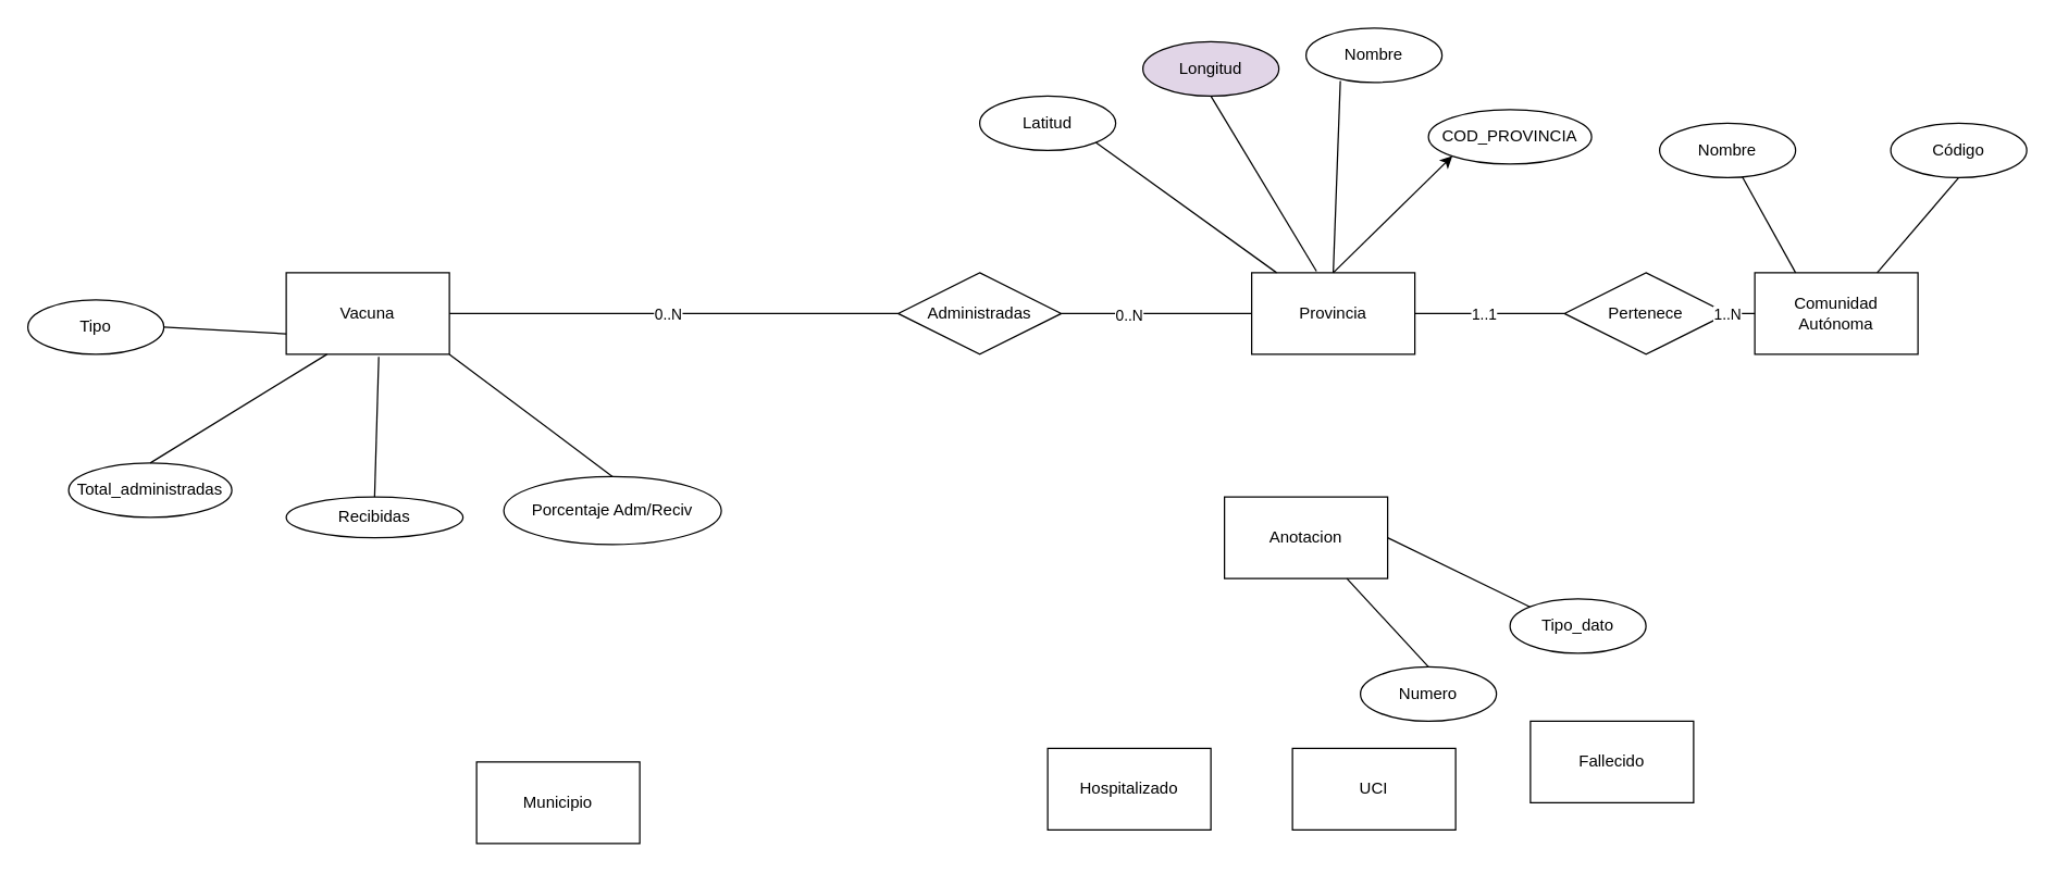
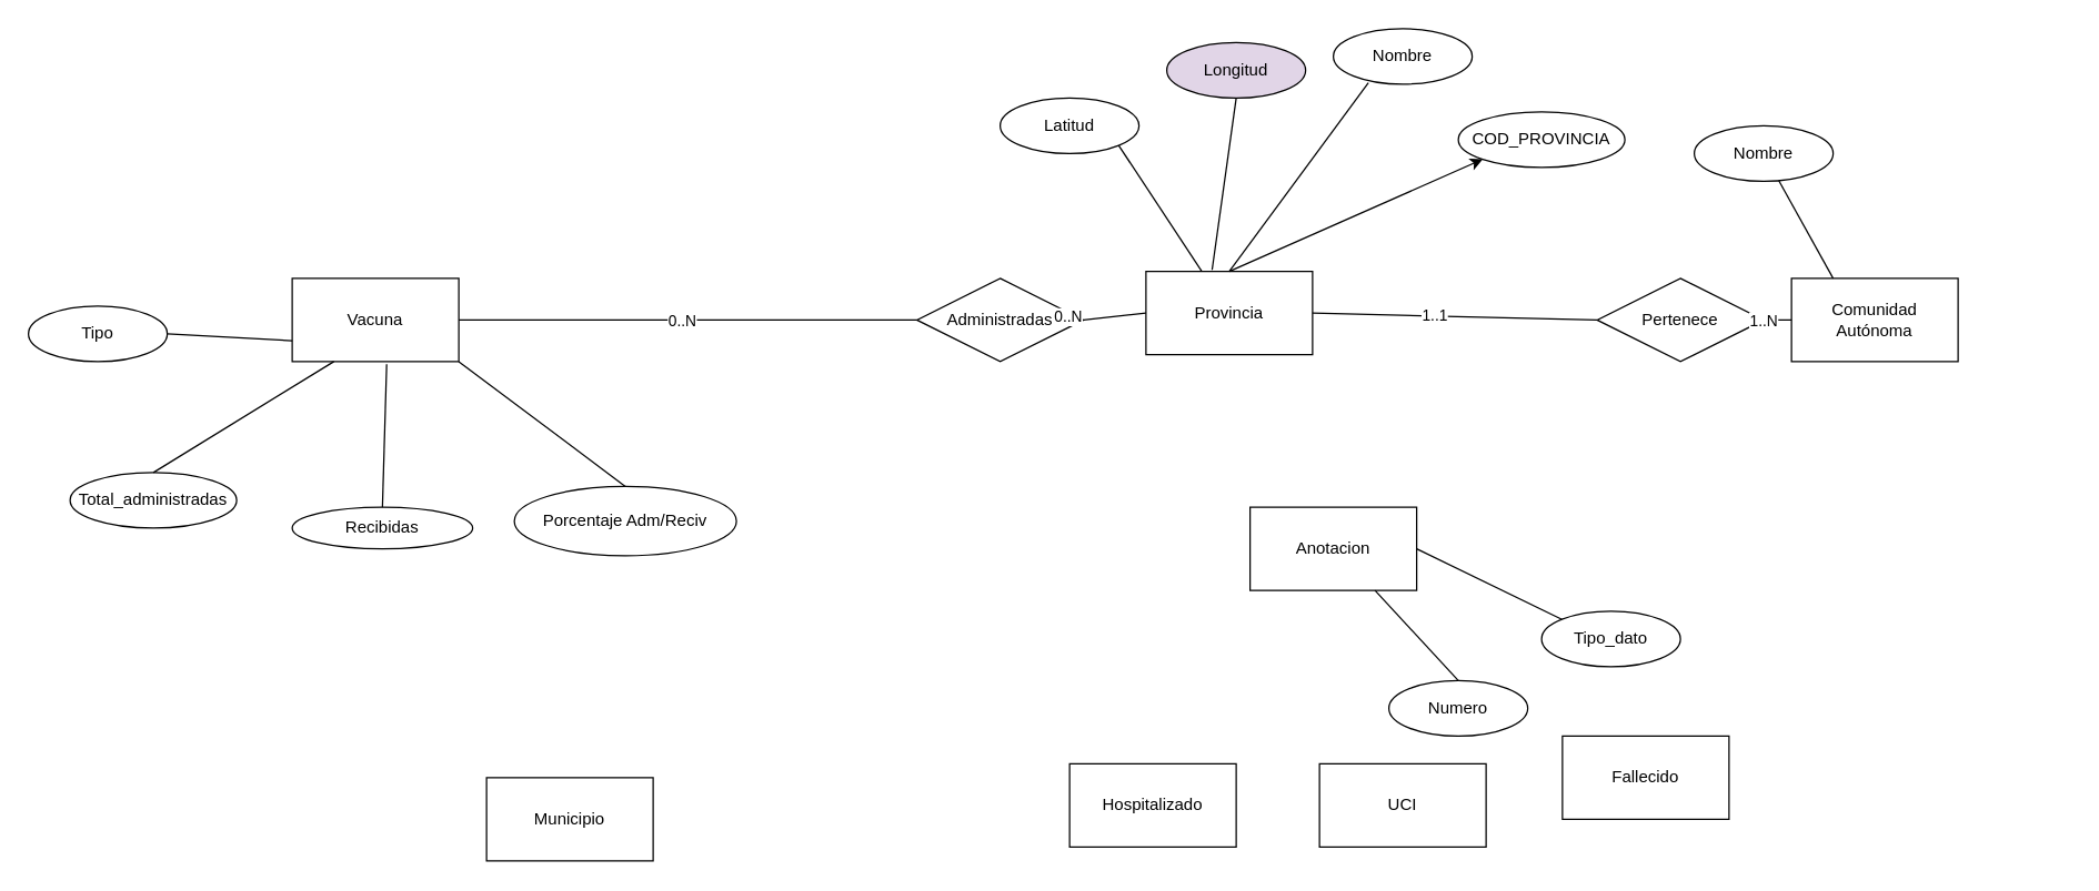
- <mxCell id="10" value="Código" style="ellipse;whiteSpace=wrap;html=1;" parent="1" vertex="1"><mxGeometry x="1390" y="90" width="100" height="40" as="geometry" /></mxCell>
- <mxCell id="12" value="" style="endArrow=none;html=1;rounded=0;entryX=0.5;entryY=1;entryDx=0;entryDy=0;exitX=0.75;exitY=0;exitDx=0;exitDy=0;" parent="1" source="4" target="10" edge="1"><mxGeometry width="50" height="50" relative="1" as="geometry"><mxPoint x="1430" y="210" as="sourcePoint" /><mxPoint x="1480" y="160" as="targetPoint" /></mxGeometry></mxCell>
- <mxCell id="2" value="Provincia" style="rounded=0;whiteSpace=wrap;html=1;" parent="1" vertex="1"><mxGeometry x="920" y="200" width="120" height="60" as="geometry" /></mxCell>
+ <mxCell id="2" value="Provincia" style="rounded=0;whiteSpace=wrap;html=1;" parent="1" vertex="1"><mxGeometry x="825" y="195" width="120" height="60" as="geometry" /></mxCell>
